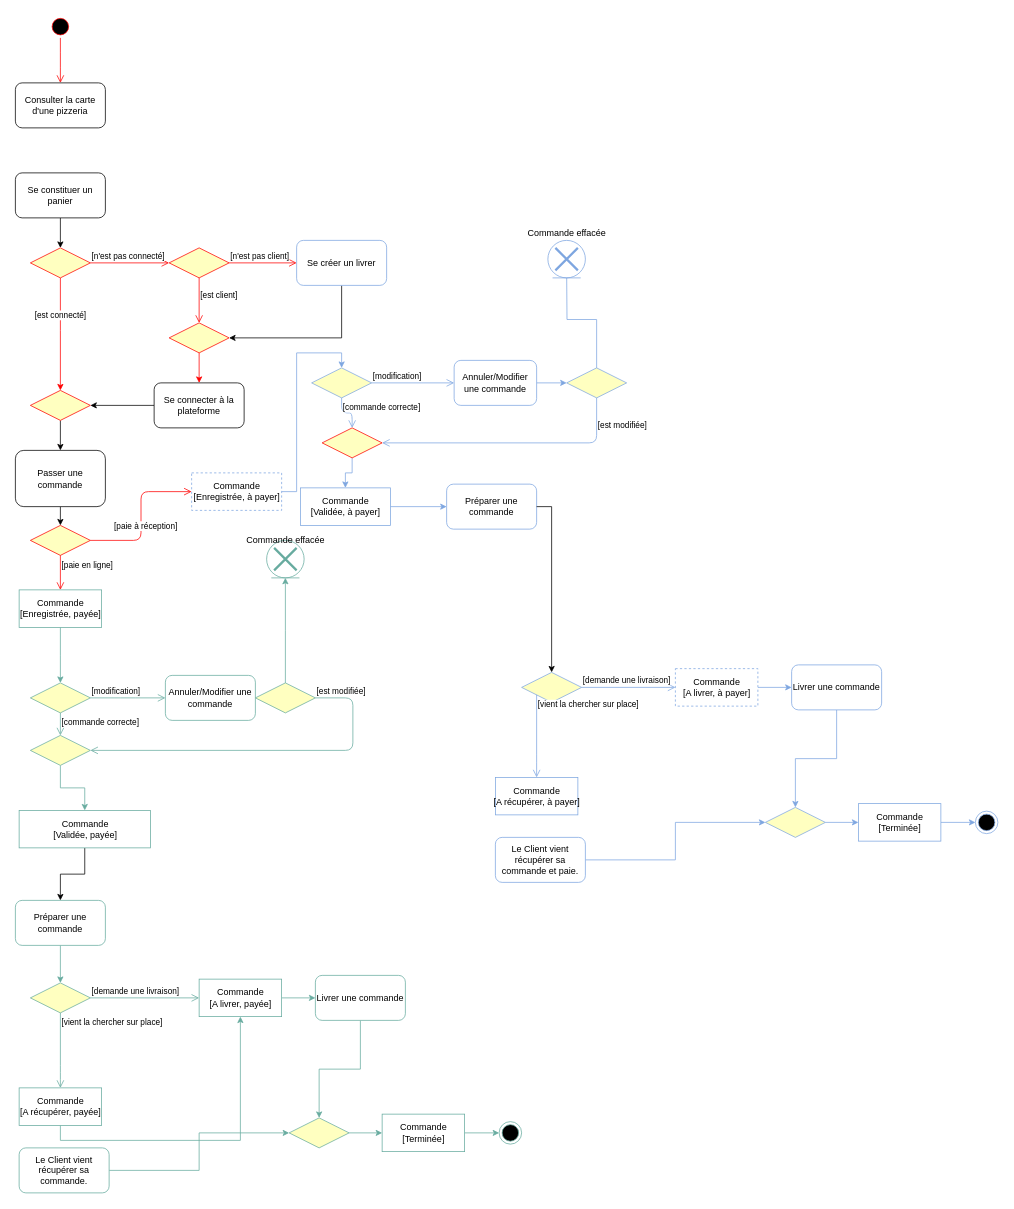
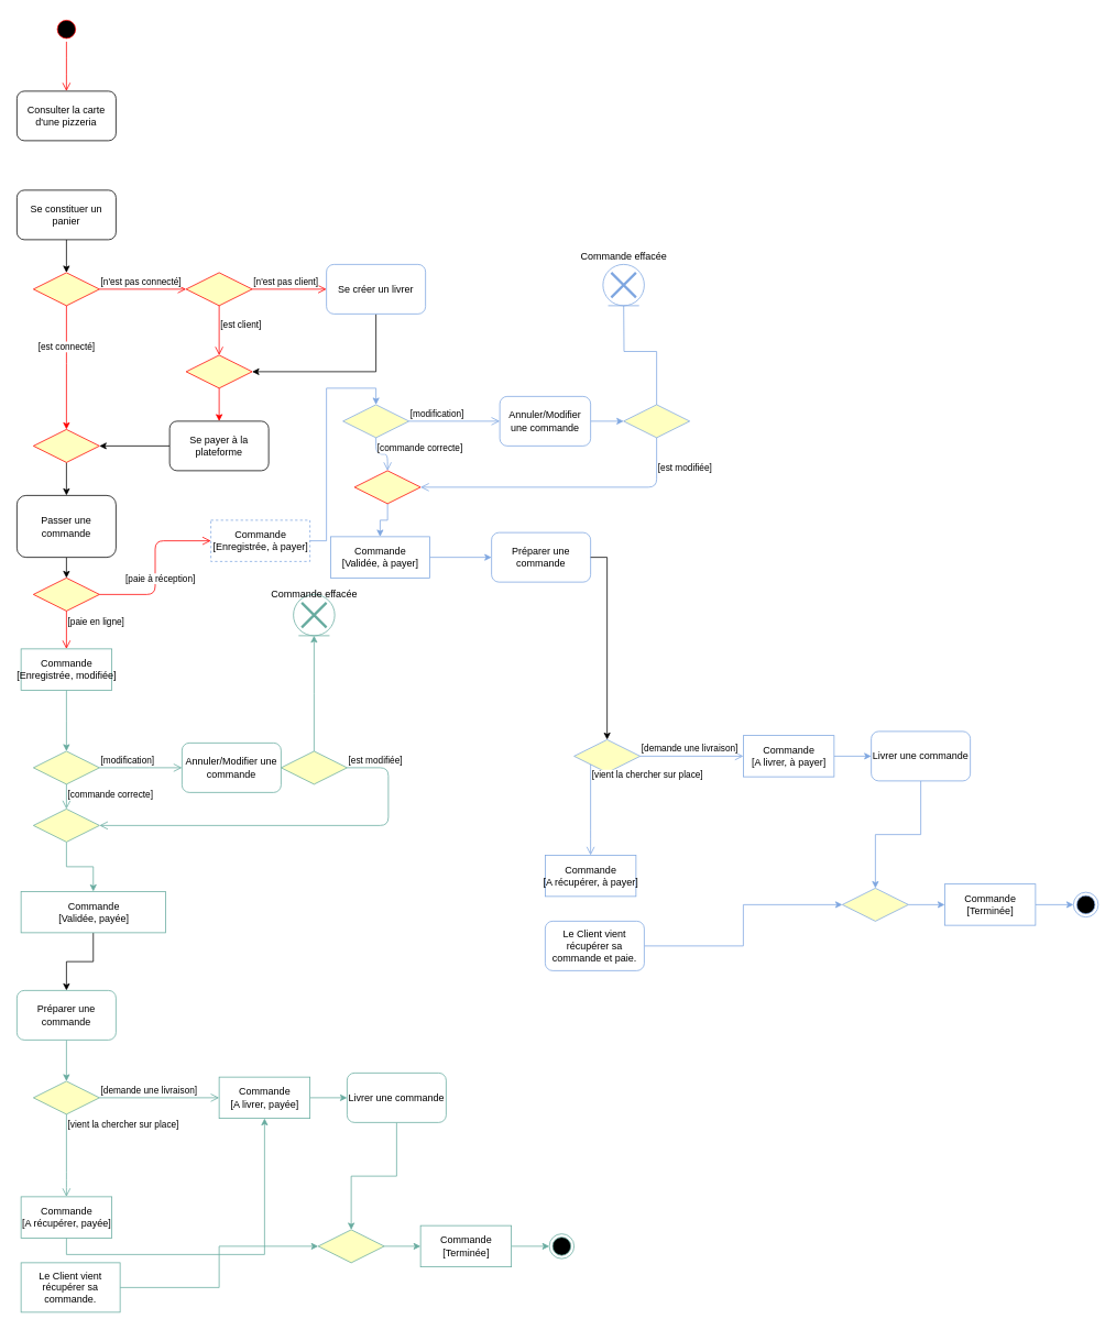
- <mxCell id="14" value="Se connecter à la plateforme" style="rounded=1;whiteSpace=wrap;html=1;" parent="1" vertex="1"><mxGeometry x="205" y="510" width="120" height="60" as="geometry" /></mxCell>
+ <mxCell id="14" value="Se payer à la plateforme" style="rounded=1;whiteSpace=wrap;html=1;" parent="1" vertex="1"><mxGeometry x="205" y="510" width="120" height="60" as="geometry" /></mxCell>
- <mxCell id="27" value="Commande&lt;br&gt;[Enregistrée, payée]" style="html=1;strokeColor=#67AB9F;" parent="1" vertex="1"><mxGeometry x="25" y="786" width="110" height="50" as="geometry" /></mxCell>
+ <mxCell id="27" value="Commande&lt;br&gt;[Enregistrée, modifiée]" style="html=1;strokeColor=#67AB9F;" parent="1" vertex="1"><mxGeometry x="25" y="786" width="110" height="50" as="geometry" /></mxCell>
- <mxCell id="80" value="Commande&lt;br&gt;[A livrer, à payer]" style="html=1;strokeColor=#7EA6E0;dashed=1;" parent="1" vertex="1"><mxGeometry x="900" y="891" width="110" height="50" as="geometry" /></mxCell>
+ <mxCell id="80" value="Commande&lt;br&gt;[A livrer, à payer]" style="html=1;strokeColor=#7EA6E0;" parent="1" vertex="1"><mxGeometry x="900" y="891" width="110" height="50" as="geometry" /></mxCell>
- <mxCell id="67" value="Le Client vient récupérer sa commande." style="rounded=1;whiteSpace=wrap;html=1;strokeColor=#67AB9F;" parent="1" vertex="1"><mxGeometry x="25" y="1530" width="120" height="60" as="geometry" /></mxCell>
+ <mxCell id="67" value="Le Client vient récupérer sa commande." style="whiteSpace=wrap;html=1;strokeColor=#67AB9F;rounded=0;" parent="1" vertex="1"><mxGeometry x="25" y="1530" width="120" height="60" as="geometry" /></mxCell>
